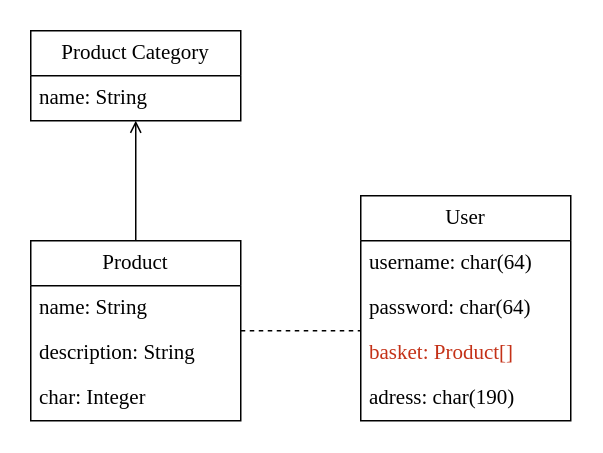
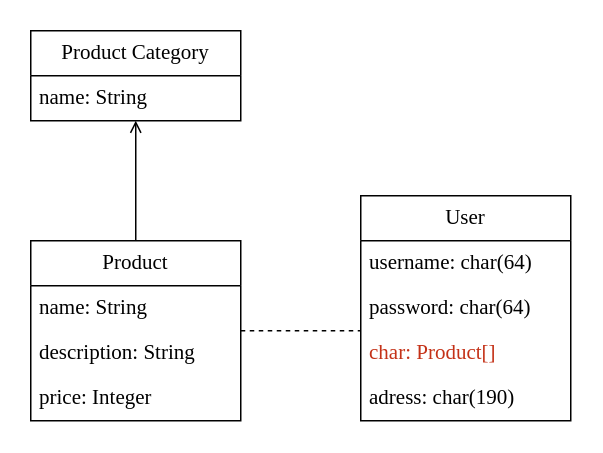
- <mxCell id="5" value="&lt;font style=&quot;font-size: 14px;&quot; color=&quot;#c43117&quot;&gt;basket: Product[]&lt;/font&gt;" style="text;strokeColor=none;fillColor=none;align=left;verticalAlign=middle;spacingLeft=4;spacingRight=4;overflow=hidden;points=[[0,0.5],[1,0.5]];portConstraint=eastwest;rotatable=0;whiteSpace=wrap;html=1;strokeWidth=1;fontFamily=Times New Roman;fontSize=14;" vertex="1" parent="2"><mxGeometry y="90" width="140" height="30" as="geometry" /></mxCell>
+ <mxCell id="5" value="&lt;font style=&quot;font-size: 14px;&quot; color=&quot;#c43117&quot;&gt;char: Product[]&lt;/font&gt;" style="text;strokeColor=none;fillColor=none;align=left;verticalAlign=middle;spacingLeft=4;spacingRight=4;overflow=hidden;points=[[0,0.5],[1,0.5]];portConstraint=eastwest;rotatable=0;whiteSpace=wrap;html=1;strokeWidth=1;fontFamily=Times New Roman;fontSize=14;" vertex="1" parent="2"><mxGeometry y="90" width="140" height="30" as="geometry" /></mxCell>
- <mxCell id="12" value="char: Integer" style="text;strokeColor=none;fillColor=none;align=left;verticalAlign=middle;spacingLeft=4;spacingRight=4;overflow=hidden;points=[[0,0.5],[1,0.5]];portConstraint=eastwest;rotatable=0;whiteSpace=wrap;html=1;strokeWidth=1;fontFamily=Times New Roman;fontSize=14;" vertex="1" parent="9"><mxGeometry y="90" width="140" height="30" as="geometry" /></mxCell>
+ <mxCell id="12" value="price: Integer" style="text;strokeColor=none;fillColor=none;align=left;verticalAlign=middle;spacingLeft=4;spacingRight=4;overflow=hidden;points=[[0,0.5],[1,0.5]];portConstraint=eastwest;rotatable=0;whiteSpace=wrap;html=1;strokeWidth=1;fontFamily=Times New Roman;fontSize=14;" vertex="1" parent="9"><mxGeometry y="90" width="140" height="30" as="geometry" /></mxCell>
